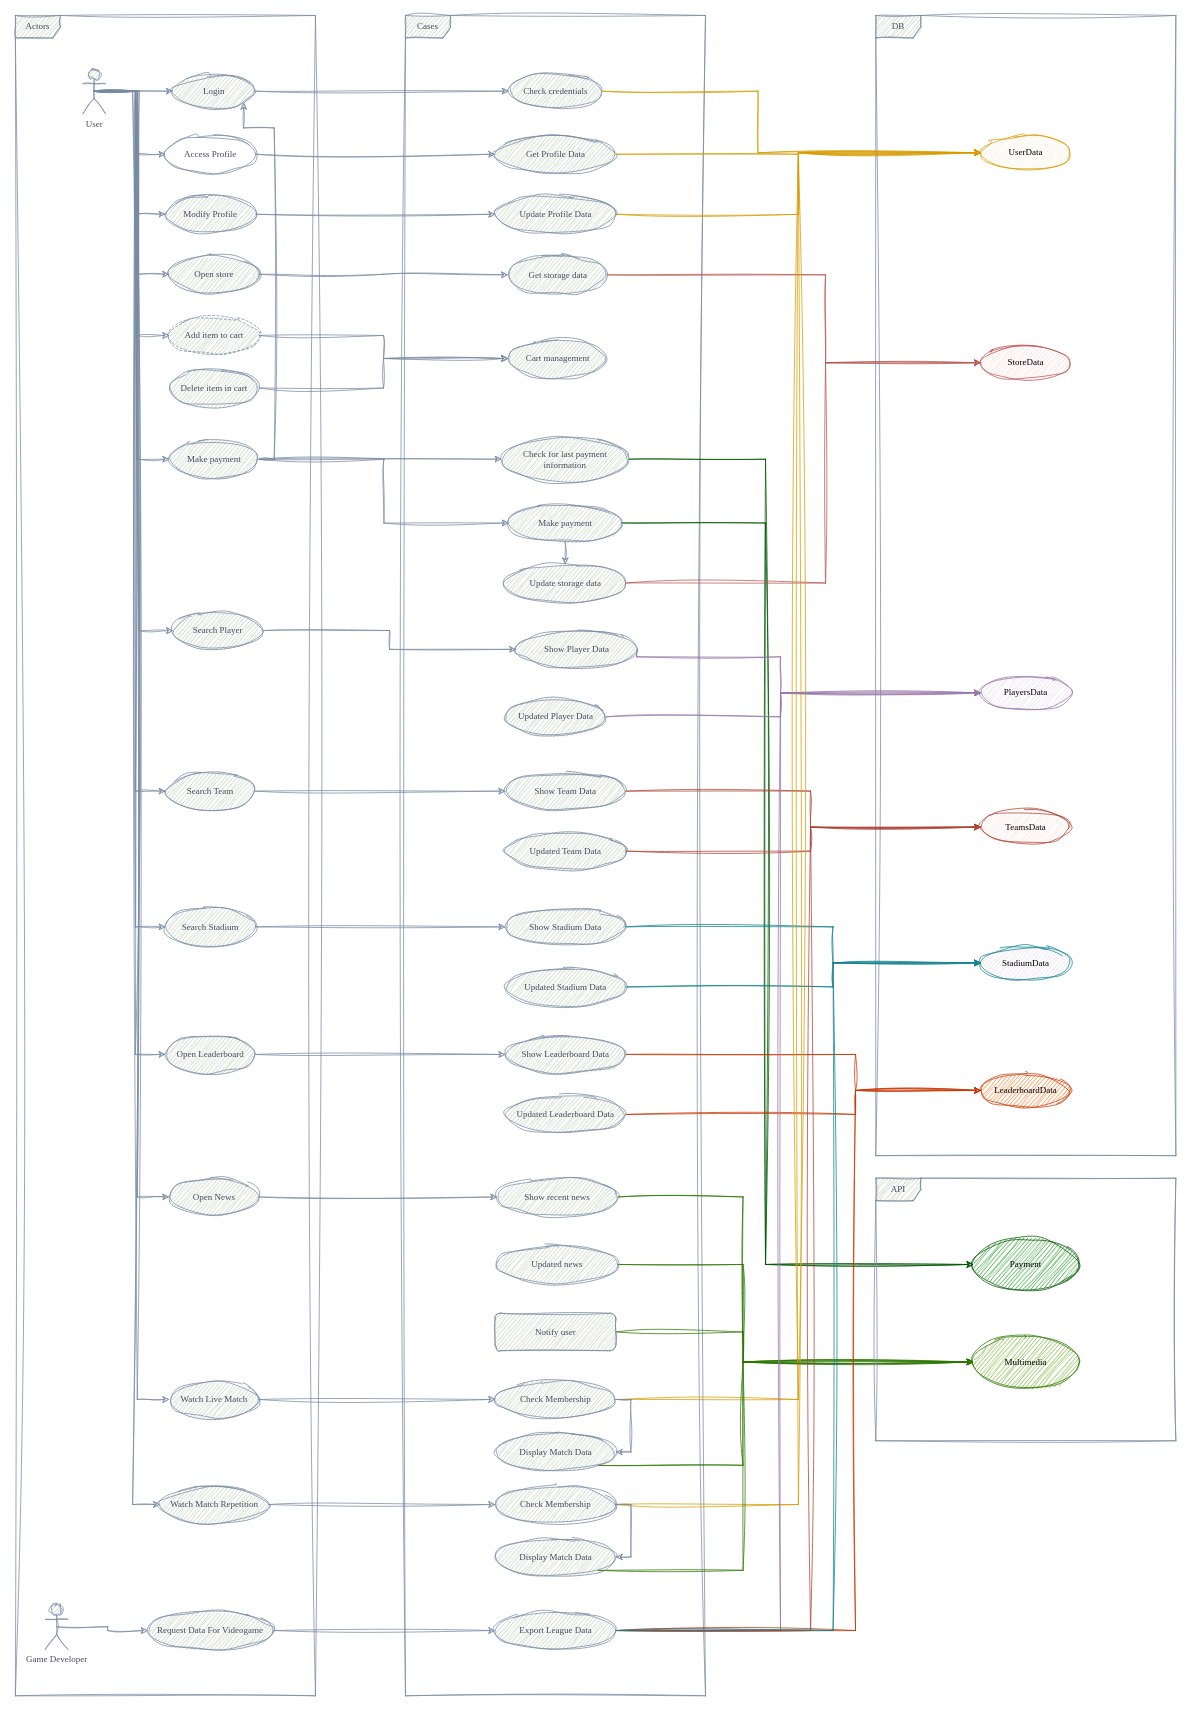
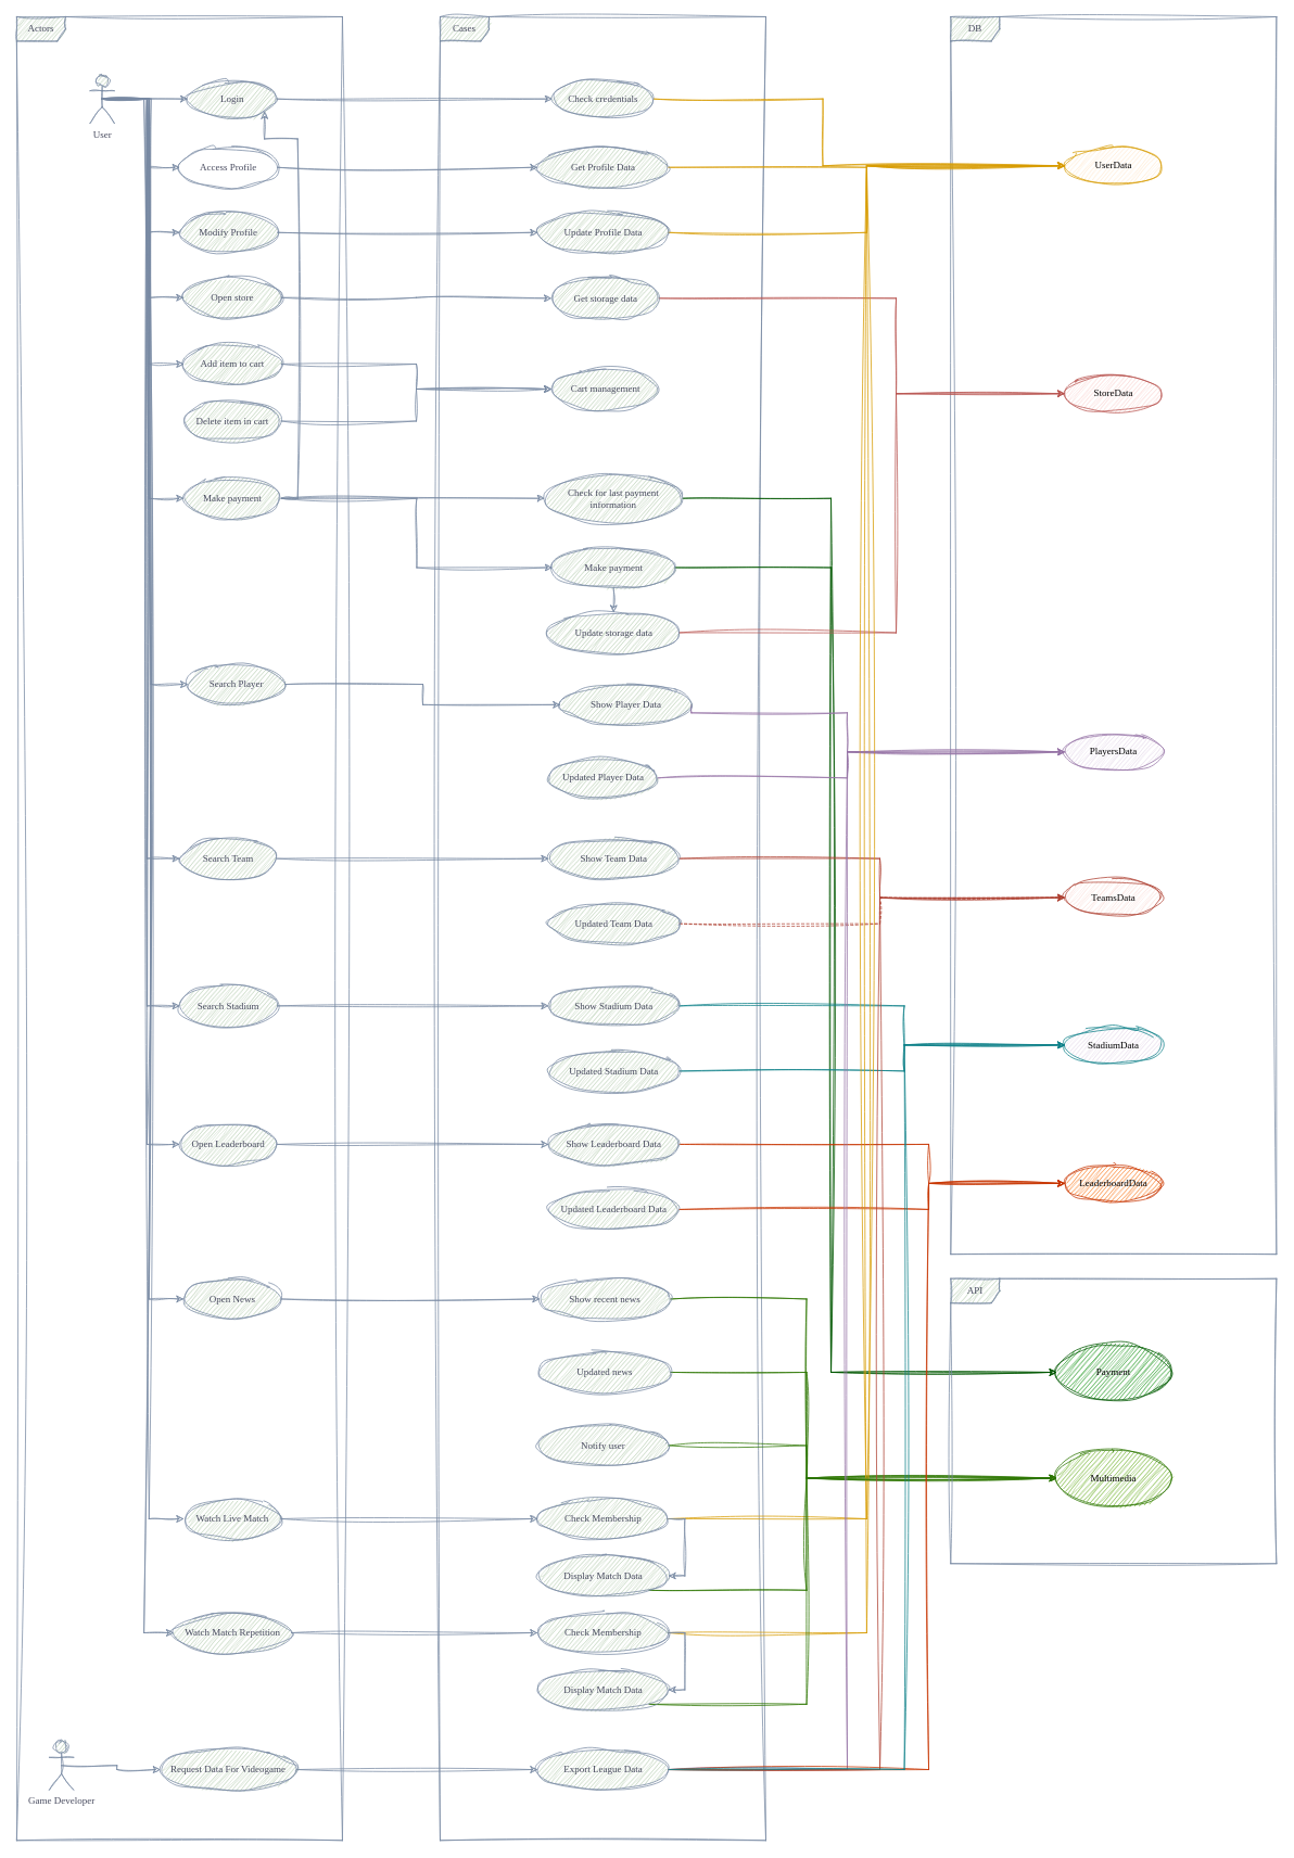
- <mxCell id="30" value="Add item to cart" style="ellipse;whiteSpace=wrap;html=1;sketch=1;hachureGap=4;jiggle=2;curveFitting=1;strokeColor=#788AA3;fontFamily=Architects Daughter;fontSource=https%3A%2F%2Ffonts.googleapis.com%2Fcss%3Ffamily%3DArchitects%2BDaughter;fontColor=#46495D;fillColor=#B2C9AB;dashed=1;" parent="1" vertex="1"><mxGeometry x="225" y="421.56" width="120" height="50" as="geometry" /></mxCell>
+ <mxCell id="30" value="Add item to cart" style="ellipse;whiteSpace=wrap;html=1;sketch=1;hachureGap=4;jiggle=2;curveFitting=1;strokeColor=#788AA3;fontFamily=Architects Daughter;fontSource=https%3A%2F%2Ffonts.googleapis.com%2Fcss%3Ffamily%3DArchitects%2BDaughter;fontColor=#46495D;fillColor=#B2C9AB;" parent="1" vertex="1"><mxGeometry x="225" y="421.56" width="120" height="50" as="geometry" /></mxCell>
- <mxCell id="63" style="edgeStyle=orthogonalEdgeStyle;rounded=0;sketch=1;hachureGap=4;jiggle=2;curveFitting=1;orthogonalLoop=1;jettySize=auto;html=1;exitX=1;exitY=0.5;exitDx=0;exitDy=0;entryX=0;entryY=0.5;entryDx=0;entryDy=0;strokeColor=#ae4132;fontFamily=Architects Daughter;fontSource=https%3A%2F%2Ffonts.googleapis.com%2Fcss%3Ffamily%3DArchitects%2BDaughter;fontColor=#46495D;fillColor=#fad9d5;" parent="1" source="64" target="66" edge="1"><mxGeometry relative="1" as="geometry"><Array as="points"><mxPoint x="1080" y="1134" /><mxPoint x="1080" y="1102" /></Array></mxGeometry></mxCell>
+ <mxCell id="63" style="edgeStyle=orthogonalEdgeStyle;rounded=0;sketch=1;hachureGap=4;jiggle=2;curveFitting=1;orthogonalLoop=1;jettySize=auto;html=1;exitX=1;exitY=0.5;exitDx=0;exitDy=0;entryX=0;entryY=0.5;entryDx=0;entryDy=0;strokeColor=#ae4132;fontFamily=Architects Daughter;fontSource=https%3A%2F%2Ffonts.googleapis.com%2Fcss%3Ffamily%3DArchitects%2BDaughter;fontColor=#46495D;fillColor=#fad9d5;dashed=1;" parent="1" source="64" target="66" edge="1"><mxGeometry relative="1" as="geometry"><Array as="points"><mxPoint x="1080" y="1134" /><mxPoint x="1080" y="1102" /></Array></mxGeometry></mxCell>
- <mxCell id="88" value="Notify user" style="whiteSpace=wrap;html=1;sketch=1;hachureGap=4;jiggle=2;curveFitting=1;strokeColor=#788AA3;fontFamily=Architects Daughter;fontSource=https%3A%2F%2Ffonts.googleapis.com%2Fcss%3Ffamily%3DArchitects%2BDaughter;fontColor=#46495D;fillColor=#B2C9AB;rounded=1;" parent="1" vertex="1"><mxGeometry x="659.5" y="1750" width="161" height="50" as="geometry" /></mxCell>
+ <mxCell id="88" value="Notify user" style="ellipse;whiteSpace=wrap;html=1;sketch=1;hachureGap=4;jiggle=2;curveFitting=1;strokeColor=#788AA3;fontFamily=Architects Daughter;fontSource=https%3A%2F%2Ffonts.googleapis.com%2Fcss%3Ffamily%3DArchitects%2BDaughter;fontColor=#46495D;fillColor=#B2C9AB;" parent="1" vertex="1"><mxGeometry x="659.5" y="1750" width="161" height="50" as="geometry" /></mxCell>
